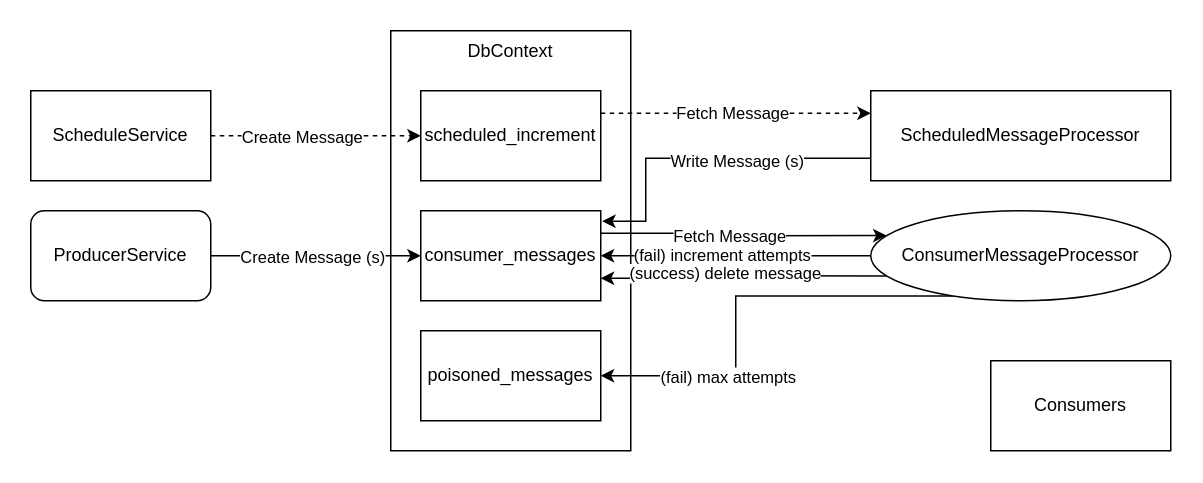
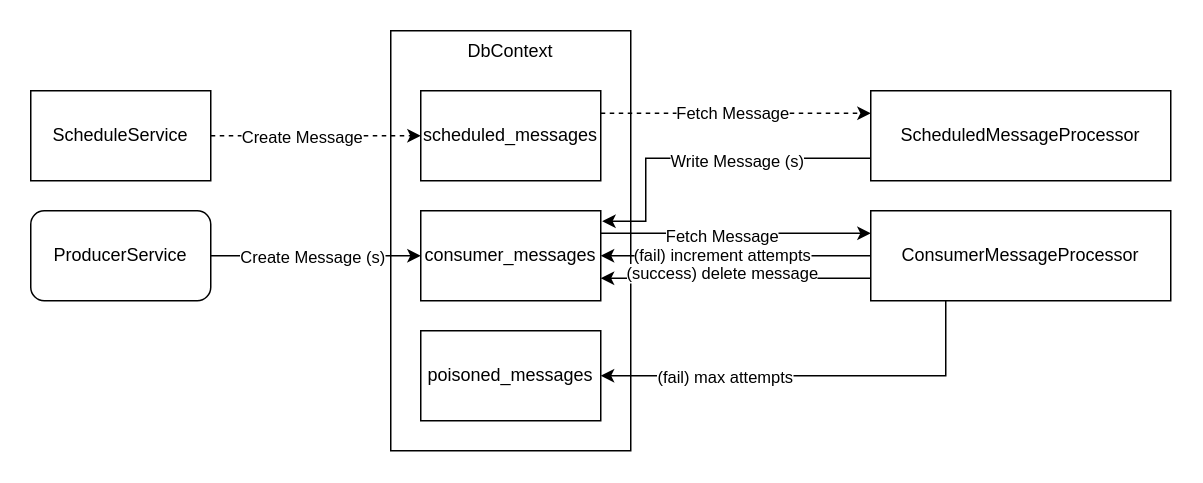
- <mxCell id="12" value="scheduled_increment" style="rounded=0;whiteSpace=wrap;html=1;" vertex="1" parent="1"><mxGeometry x="280" y="60" width="120" height="60" as="geometry" /></mxCell>
+ <mxCell id="12" value="scheduled_messages" style="rounded=0;whiteSpace=wrap;html=1;" vertex="1" parent="1"><mxGeometry x="280" y="60" width="120" height="60" as="geometry" /></mxCell>
- <mxCell id="23" value="ConsumerMessageProcessor" style="ellipse;whiteSpace=wrap;html=1;" vertex="1" parent="1"><mxGeometry x="580" y="140" width="200" height="60" as="geometry" /></mxCell>
+ <mxCell id="23" value="ConsumerMessageProcessor" style="rounded=0;whiteSpace=wrap;html=1;" vertex="1" parent="1"><mxGeometry x="580" y="140" width="200" height="60" as="geometry" /></mxCell>
- <mxCell id="26" value="Consumers" style="rounded=0;whiteSpace=wrap;html=1;" vertex="1" parent="1"><mxGeometry x="660" y="240" width="120" height="60" as="geometry" /></mxCell>
